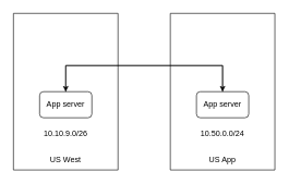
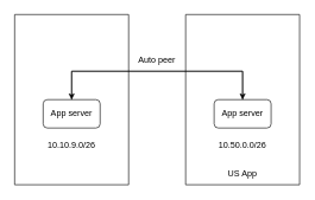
+ <mxCell id="12" value="Auto peer" style="text;html=1;align=center;verticalAlign=middle;whiteSpace=wrap;rounded=0;" vertex="1" parent="1"><mxGeometry x="180" y="70" width="80" height="30" as="geometry" /></mxCell>
- <mxCell id="5" value="10.50.0.0/24" style="text;html=1;align=center;verticalAlign=middle;whiteSpace=wrap;rounded=0;" parent="2" vertex="1"><mxGeometry y="170" width="160" height="30" as="geometry" /></mxCell>
+ <mxCell id="5" value="10.50.0.0/26" style="text;html=1;align=center;verticalAlign=middle;whiteSpace=wrap;rounded=0;" parent="2" vertex="1"><mxGeometry y="170" width="160" height="30" as="geometry" /></mxCell>
- <mxCell id="8" value="US West" style="text;html=1;align=center;verticalAlign=middle;whiteSpace=wrap;rounded=0;" parent="6" vertex="1"><mxGeometry y="210" width="160" height="30" as="geometry" /></mxCell>
